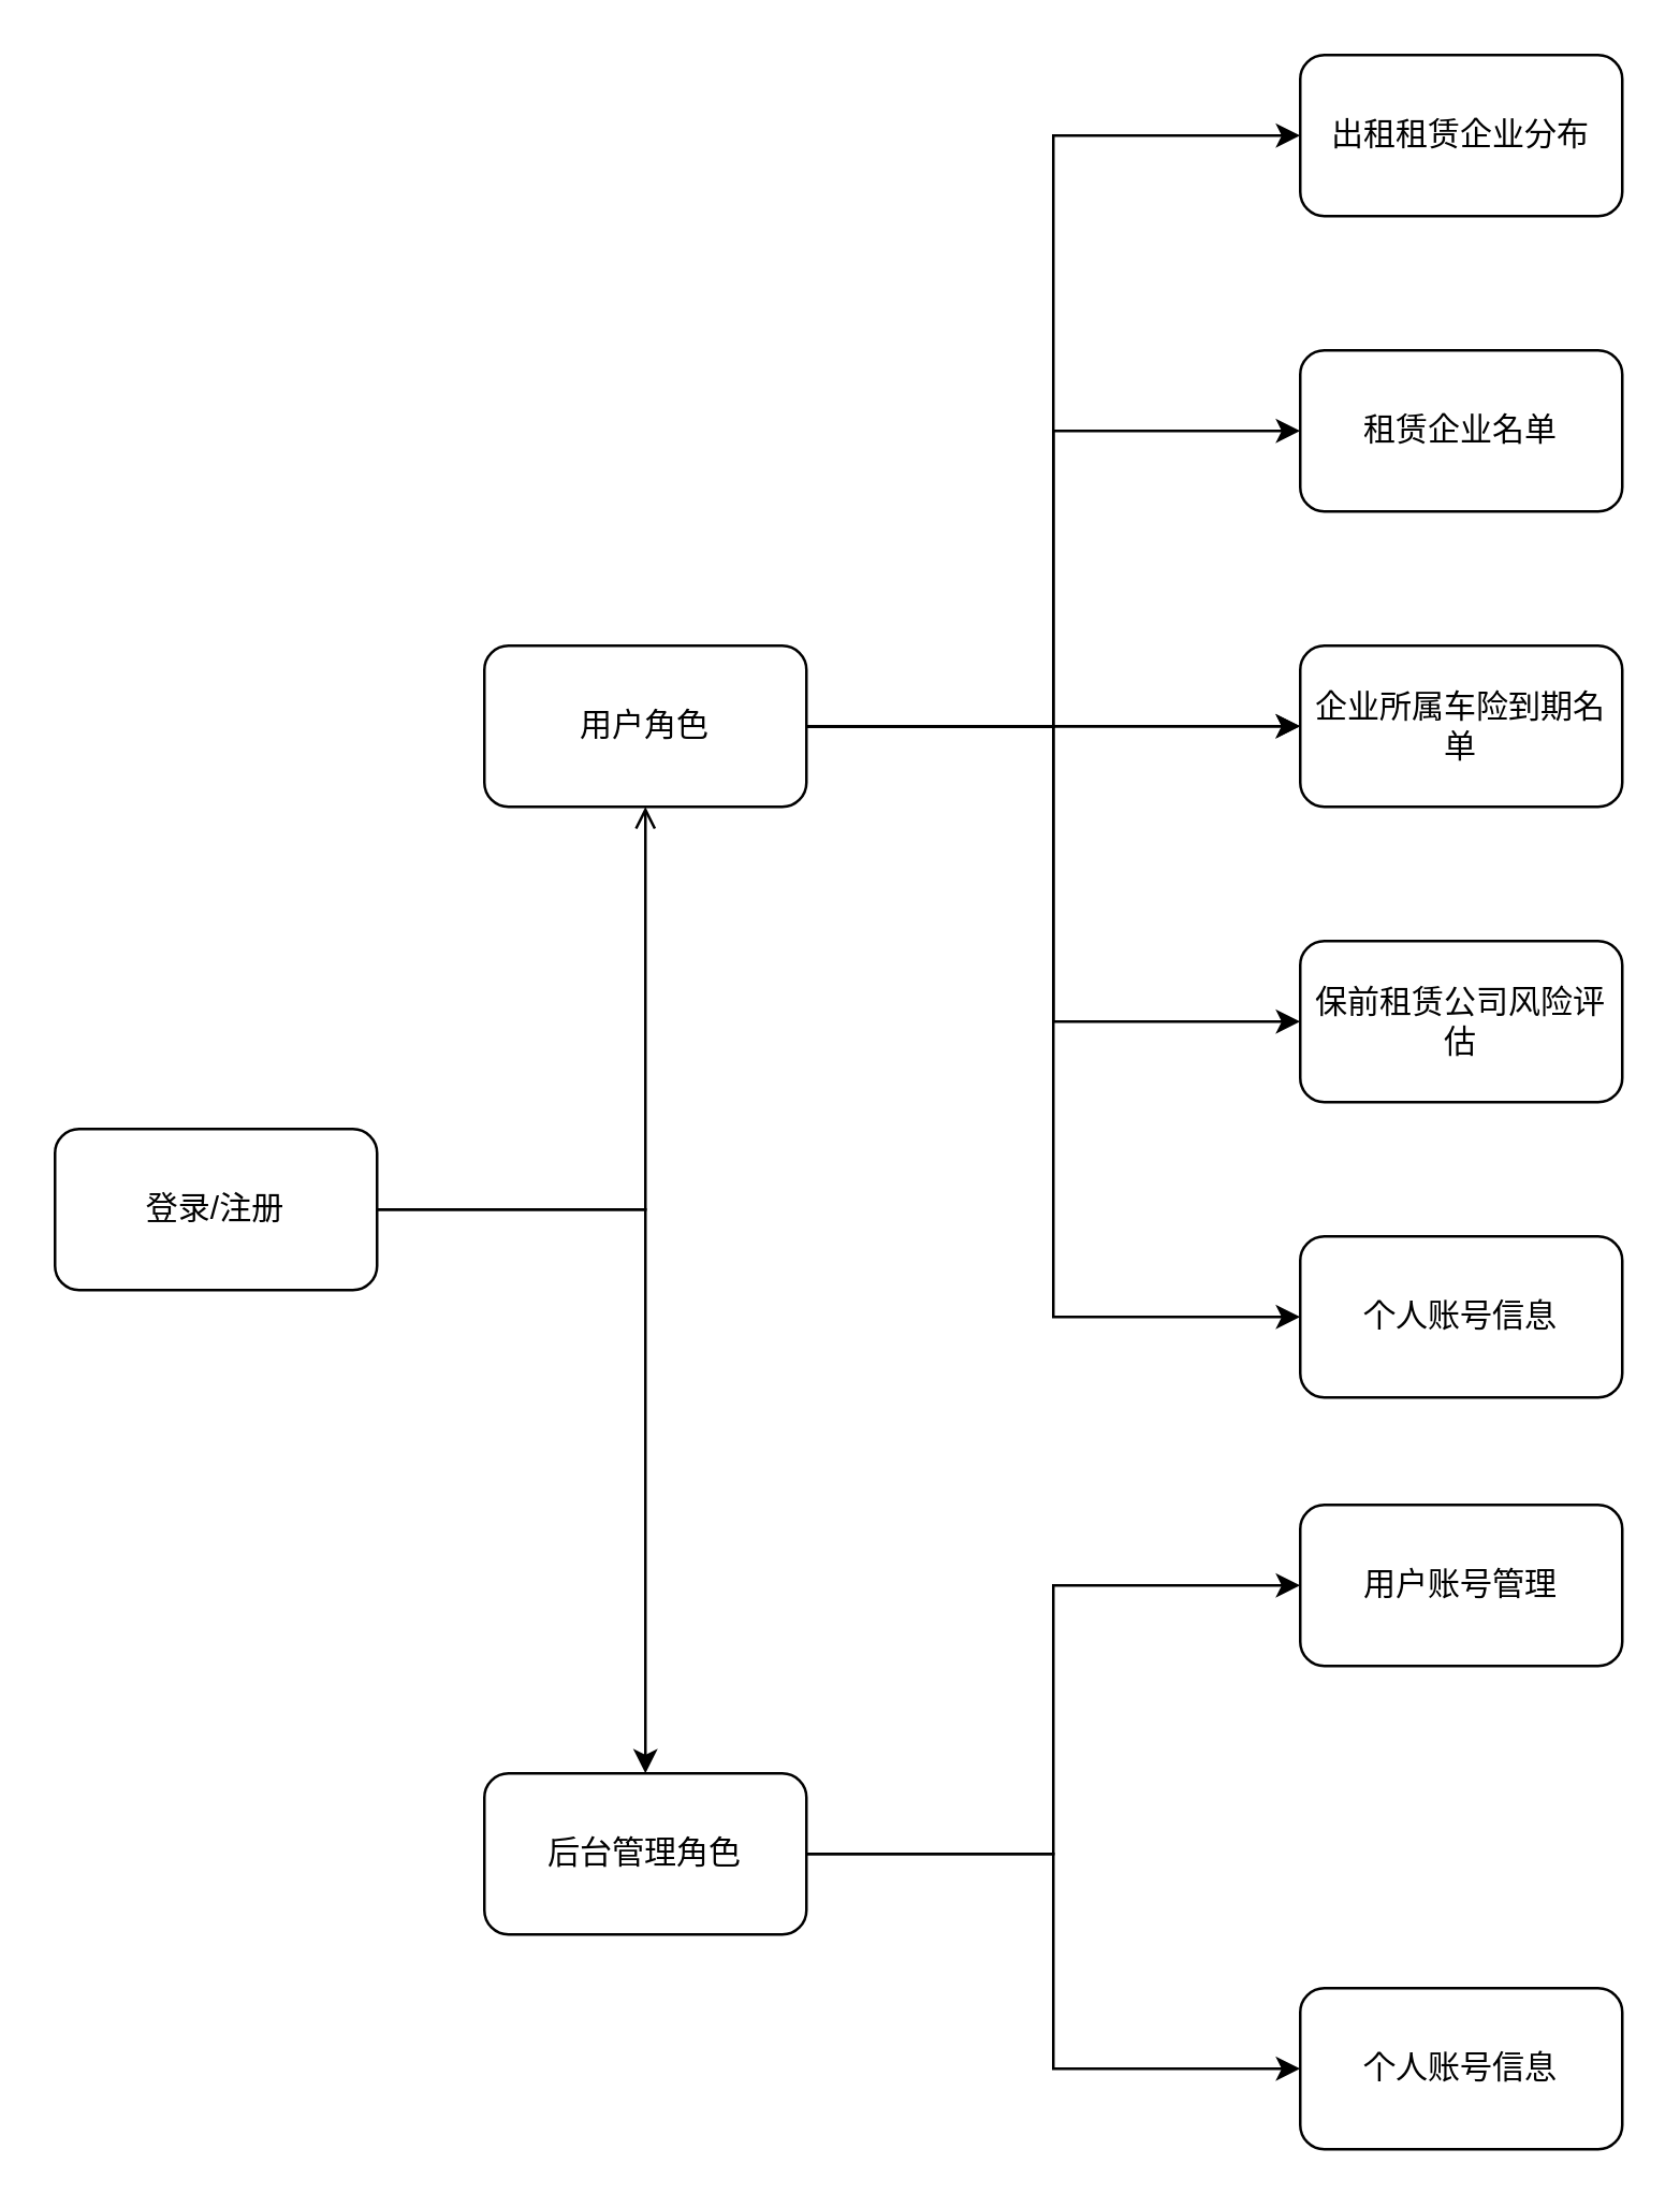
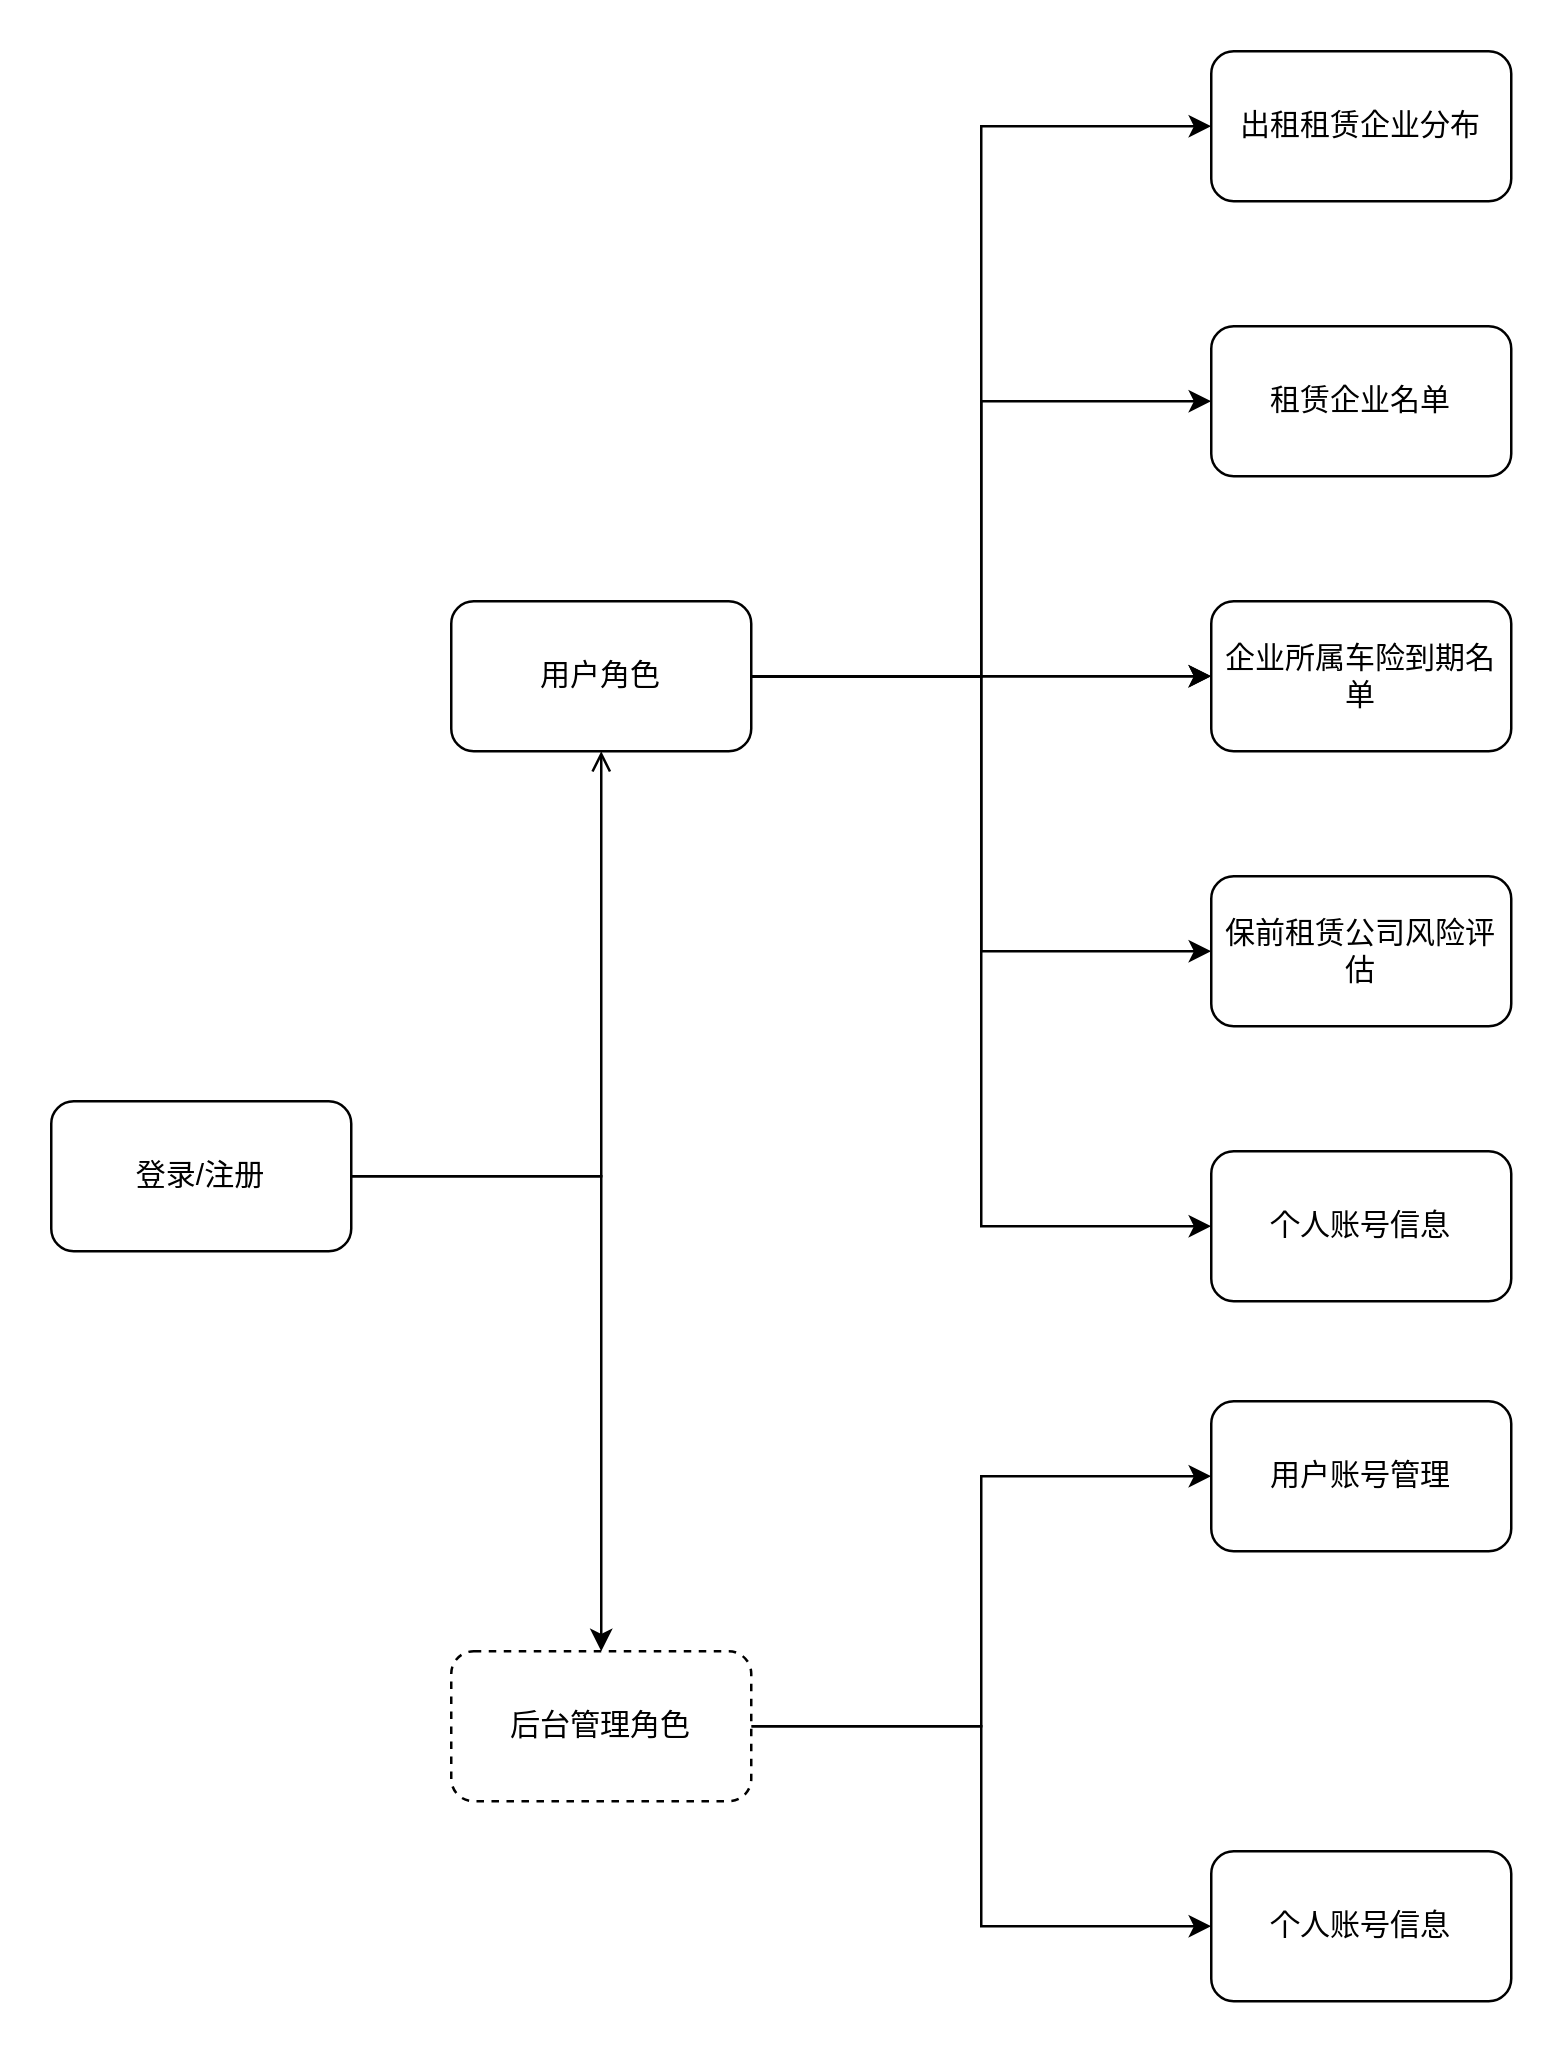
- <mxCell id="4" value="登录/注册" style="rounded=1;whiteSpace=wrap;html=1;" vertex="1" parent="1"><mxGeometry x="20" y="420" width="120" height="60" as="geometry" /></mxCell>
+ <mxCell id="4" value="登录/注册" style="rounded=1;whiteSpace=wrap;html=1;" vertex="1" parent="1"><mxGeometry x="20" y="440" width="120" height="60" as="geometry" /></mxCell>
- <mxCell id="13" value="后台管理角色" style="rounded=1;whiteSpace=wrap;html=1;" vertex="1" parent="1"><mxGeometry x="180" y="660" width="120" height="60" as="geometry" /></mxCell>
+ <mxCell id="13" value="后台管理角色" style="rounded=1;whiteSpace=wrap;html=1;dashed=1;" vertex="1" parent="1"><mxGeometry x="180" y="660" width="120" height="60" as="geometry" /></mxCell>
